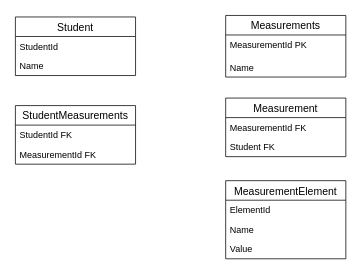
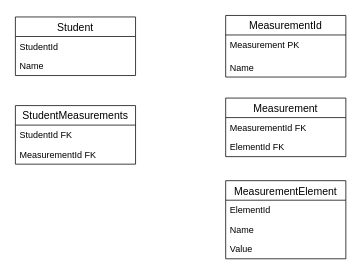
- <mxCell id="2" value="Measurements" style="swimlane;fontStyle=0;childLayout=stackLayout;horizontal=1;startSize=26;horizontalStack=0;resizeParent=1;resizeParentMax=0;resizeLast=0;collapsible=1;marginBottom=0;align=center;fontSize=14;" parent="1" vertex="1"><mxGeometry x="300" y="20" width="160" height="82" as="geometry" /></mxCell>
+ <mxCell id="2" value="MeasurementId" style="swimlane;fontStyle=0;childLayout=stackLayout;horizontal=1;startSize=26;horizontalStack=0;resizeParent=1;resizeParentMax=0;resizeLast=0;collapsible=1;marginBottom=0;align=center;fontSize=14;" parent="1" vertex="1"><mxGeometry x="300" y="20" width="160" height="82" as="geometry" /></mxCell>
- <mxCell id="3" value="MeasurementId PK&#10;" style="text;strokeColor=none;fillColor=none;spacingLeft=4;spacingRight=4;overflow=hidden;rotatable=0;points=[[0,0.5],[1,0.5]];portConstraint=eastwest;fontSize=12;" parent="2" vertex="1"><mxGeometry y="26" width="160" height="30" as="geometry" /></mxCell>
+ <mxCell id="3" value="Measurement PK&#10;" style="text;strokeColor=none;fillColor=none;spacingLeft=4;spacingRight=4;overflow=hidden;rotatable=0;points=[[0,0.5],[1,0.5]];portConstraint=eastwest;fontSize=12;" parent="2" vertex="1"><mxGeometry y="26" width="160" height="30" as="geometry" /></mxCell>
- <mxCell id="7" value="Student FK&#10; " style="text;strokeColor=none;fillColor=none;spacingLeft=4;spacingRight=4;overflow=hidden;rotatable=0;points=[[0,0.5],[1,0.5]];portConstraint=eastwest;fontSize=12;" parent="5" vertex="1"><mxGeometry y="52" width="160" height="26" as="geometry" /></mxCell>
+ <mxCell id="7" value="ElementId FK&#10; " style="text;strokeColor=none;fillColor=none;spacingLeft=4;spacingRight=4;overflow=hidden;rotatable=0;points=[[0,0.5],[1,0.5]];portConstraint=eastwest;fontSize=12;" parent="5" vertex="1"><mxGeometry y="52" width="160" height="26" as="geometry" /></mxCell>
